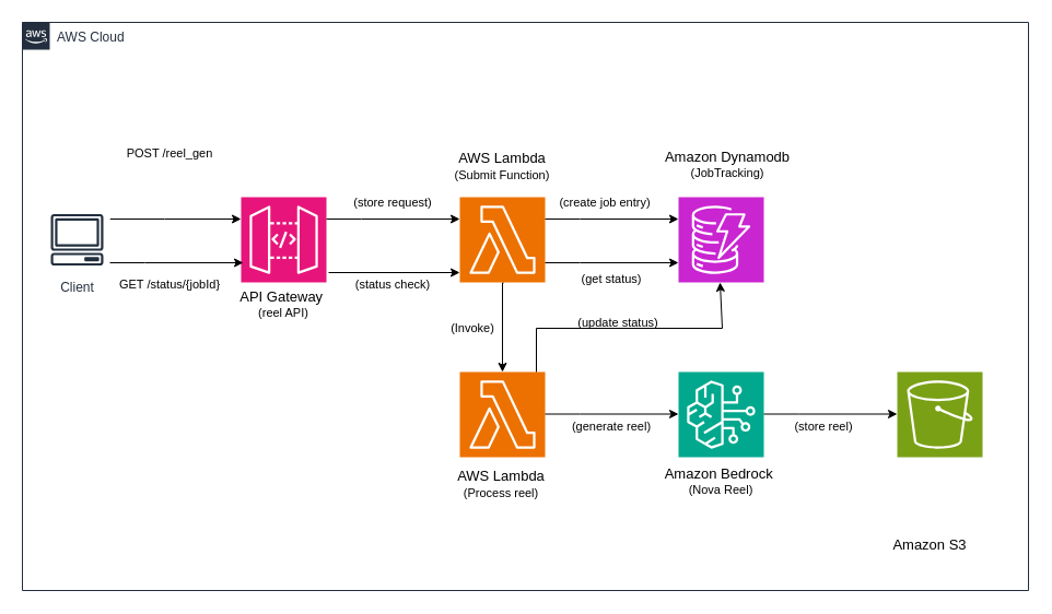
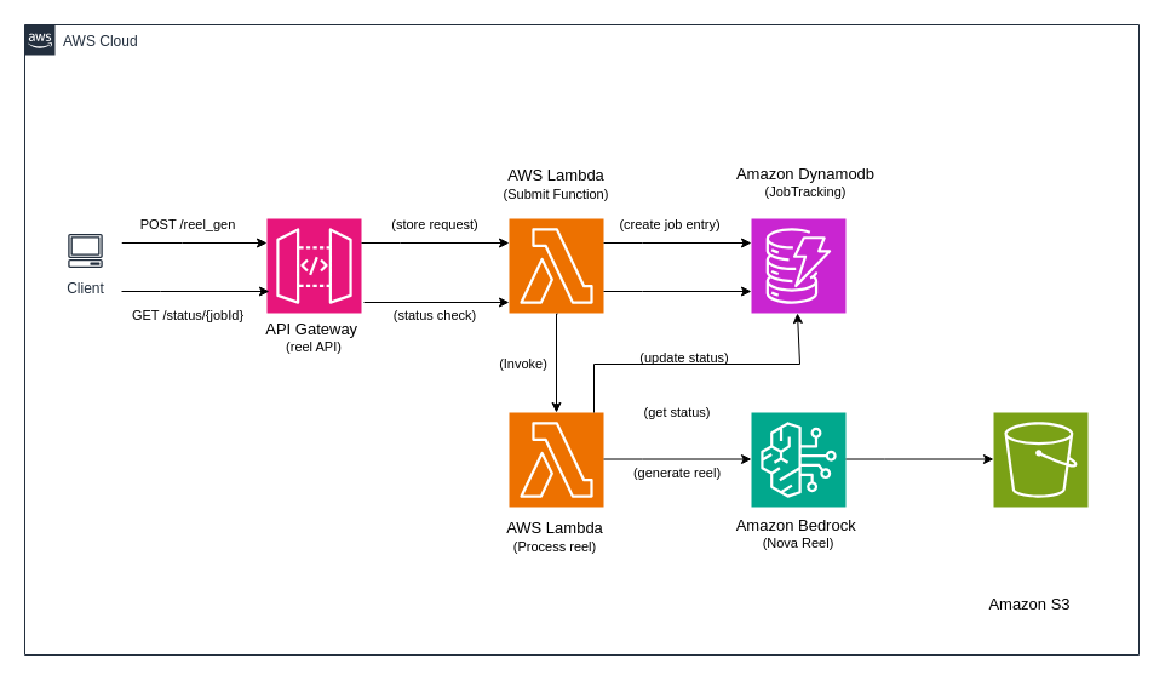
- <mxCell id="18" value="&lt;font style=&quot;font-size: 11px;&quot;&gt;POST /reel_gen&lt;/font&gt;" style="text;html=1;align=center;verticalAlign=middle;whiteSpace=wrap;rounded=0;" vertex="1" parent="2"><mxGeometry x="90" y="105" width="90" height="30" as="geometry" /></mxCell>
+ <mxCell id="18" value="&lt;font style=&quot;font-size: 11px;&quot;&gt;POST /reel_gen&lt;/font&gt;" style="text;html=1;align=center;verticalAlign=middle;whiteSpace=wrap;rounded=0;" vertex="1" parent="2"><mxGeometry x="90" y="150" width="90" height="30" as="geometry" /></mxCell>
- <mxCell id="16" value="Client" style="sketch=0;outlineConnect=0;fontColor=#232F3E;gradientColor=none;strokeColor=#232F3E;fillColor=#ffffff;dashed=0;verticalLabelPosition=bottom;verticalAlign=top;align=center;html=1;fontSize=12;fontStyle=0;aspect=fixed;shape=mxgraph.aws4.resourceIcon;resIcon=mxgraph.aws4.client;" vertex="1" parent="2"><mxGeometry x="20" y="169" width="60" height="60" as="geometry" /></mxCell>
+ <mxCell id="16" value="Client" style="sketch=0;outlineConnect=0;fontColor=#232F3E;gradientColor=none;strokeColor=#232F3E;fillColor=#ffffff;dashed=0;verticalLabelPosition=bottom;verticalAlign=top;align=center;html=1;fontSize=12;fontStyle=0;aspect=fixed;shape=mxgraph.aws4.resourceIcon;resIcon=mxgraph.aws4.client;" vertex="1" parent="2"><mxGeometry x="20" y="169" width="60" height="35" as="geometry" /></mxCell>
- <mxCell id="21" value="&lt;font style=&quot;font-size: 11px;&quot;&gt;(get status)&lt;/font&gt;" style="text;html=1;align=center;verticalAlign=middle;whiteSpace=wrap;rounded=0;" vertex="1" parent="2"><mxGeometry x="484" y="220" width="110" height="30" as="geometry" /></mxCell>
+ <mxCell id="21" value="&lt;font style=&quot;font-size: 11px;&quot;&gt;(get status)&lt;/font&gt;" style="text;html=1;align=center;verticalAlign=middle;whiteSpace=wrap;rounded=0;" vertex="1" parent="2"><mxGeometry x="484" y="305" width="110" height="30" as="geometry" /></mxCell>
- <mxCell id="28" value="&lt;font style=&quot;font-size: 11px;&quot;&gt;(store reel)&lt;/font&gt;" style="text;html=1;align=center;verticalAlign=middle;whiteSpace=wrap;rounded=0;" vertex="1" parent="2"><mxGeometry x="678" y="350" width="110" height="40" as="geometry" /></mxCell>
